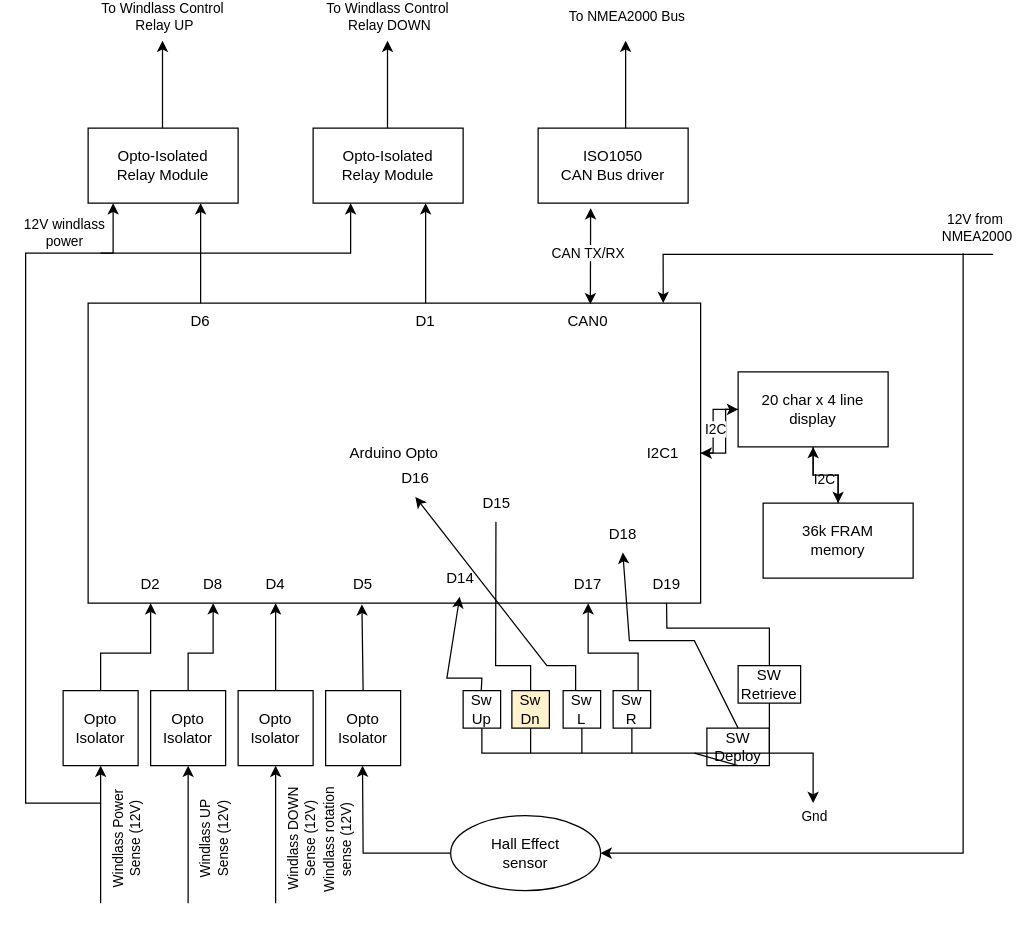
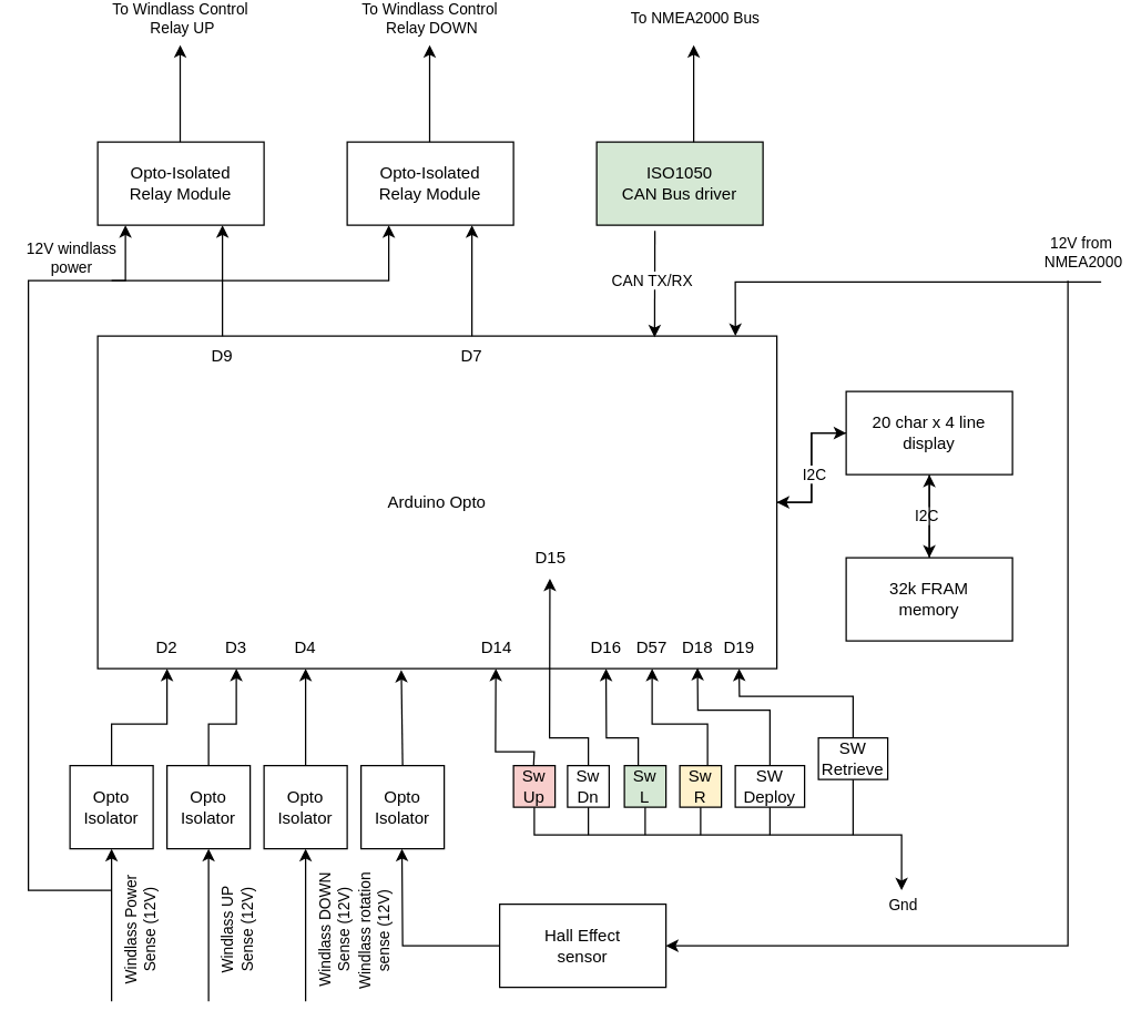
- <mxCell id="4" value="&lt;div&gt;ISO1050&lt;br&gt;&lt;/div&gt;&lt;div&gt;CAN Bus driver&lt;/div&gt;" style="rounded=0;whiteSpace=wrap;html=1;" parent="1" vertex="1"><mxGeometry x="430" y="90" width="120" height="60" as="geometry" /></mxCell>
+ <mxCell id="4" value="&lt;div&gt;ISO1050&lt;br&gt;&lt;/div&gt;&lt;div&gt;CAN Bus driver&lt;/div&gt;" style="rounded=0;whiteSpace=wrap;html=1;fillColor=#d5e8d4;" parent="1" vertex="1"><mxGeometry x="430" y="90" width="120" height="60" as="geometry" /></mxCell>
- <mxCell id="33" value="" style="endArrow=classic;startArrow=classic;html=1;rounded=0;entryX=0.35;entryY=1.067;entryDx=0;entryDy=0;entryPerimeter=0;exitX=0.82;exitY=0.004;exitDx=0;exitDy=0;exitPerimeter=0;" parent="1" source="3" target="4" edge="1"><mxGeometry width="50" height="50" relative="1" as="geometry"><mxPoint x="480" y="480" as="sourcePoint" /><mxPoint x="530" y="430" as="targetPoint" /></mxGeometry></mxCell>
+ <mxCell id="33" value="" style="endArrow=none;startArrow=classic;html=1;rounded=0;entryX=0.35;entryY=1.067;entryDx=0;entryDy=0;entryPerimeter=0;exitX=0.82;exitY=0.004;exitDx=0;exitDy=0;exitPerimeter=0;" parent="1" source="3" target="4" edge="1"><mxGeometry width="50" height="50" relative="1" as="geometry"><mxPoint x="480" y="480" as="sourcePoint" /><mxPoint x="530" y="430" as="targetPoint" /></mxGeometry></mxCell>
- <mxCell id="47" value="D6" style="text;html=1;align=center;verticalAlign=middle;whiteSpace=wrap;rounded=0;" parent="1" vertex="1"><mxGeometry x="130" y="230" width="60" height="30" as="geometry" /></mxCell>
+ <mxCell id="47" value="D9" style="text;html=1;align=center;verticalAlign=middle;whiteSpace=wrap;rounded=0;" parent="1" vertex="1"><mxGeometry x="130" y="230" width="60" height="30" as="geometry" /></mxCell>
- <mxCell id="48" value="D1" style="text;html=1;align=center;verticalAlign=middle;whiteSpace=wrap;rounded=0;" parent="1" vertex="1"><mxGeometry x="310" y="230" width="60" height="30" as="geometry" /></mxCell>
+ <mxCell id="48" value="D7" style="text;html=1;align=center;verticalAlign=middle;whiteSpace=wrap;rounded=0;" parent="1" vertex="1"><mxGeometry x="310" y="230" width="60" height="30" as="geometry" /></mxCell>
- <mxCell id="49" value="CAN0" style="text;html=1;align=center;verticalAlign=middle;whiteSpace=wrap;rounded=0;" parent="1" vertex="1"><mxGeometry x="440" y="230" width="60" height="30" as="geometry" /></mxCell>
- <mxCell id="28" value="20 char x 4 line display" style="rounded=0;whiteSpace=wrap;html=1;" parent="1" vertex="1"><mxGeometry x="590" y="285" width="120" height="60" as="geometry" /></mxCell>
+ <mxCell id="28" value="20 char x 4 line display" style="rounded=0;whiteSpace=wrap;html=1;" parent="1" vertex="1"><mxGeometry x="610" y="270" width="120" height="60" as="geometry" /></mxCell>
- <mxCell id="50" value="&lt;div&gt;I2C1&lt;/div&gt;" style="text;html=1;align=center;verticalAlign=middle;whiteSpace=wrap;rounded=0;" parent="1" vertex="1"><mxGeometry x="500" y="335" width="60" height="30" as="geometry" /></mxCell>
- <mxCell id="67" value="D16" style="text;html=1;align=center;verticalAlign=middle;whiteSpace=wrap;rounded=0;" parent="1" vertex="1"><mxGeometry x="319" y="355" width="25.5" height="30" as="geometry" /></mxCell>
+ <mxCell id="67" value="D16" style="text;html=1;align=center;verticalAlign=middle;whiteSpace=wrap;rounded=0;" parent="1" vertex="1"><mxGeometry x="424" y="440" width="25.5" height="30" as="geometry" /></mxCell>
- <mxCell id="66" value="" style="endArrow=none;html=1;rounded=0;exitX=0.5;exitY=0;exitDx=0;exitDy=0;entryX=0.5;entryY=1;entryDx=0;entryDy=0;" parent="1" source="57" target="65" edge="1"><mxGeometry width="50" height="50" relative="1" as="geometry"><mxPoint x="440" y="520" as="sourcePoint" /><mxPoint x="436" y="470" as="targetPoint" /><Array as="points"><mxPoint x="424" y="520" /><mxPoint x="396" y="520" /></Array></mxGeometry></mxCell>
+ <mxCell id="66" value="" style="endArrow=classic;html=1;rounded=0;exitX=0.5;exitY=0;exitDx=0;exitDy=0;entryX=0.5;entryY=1;entryDx=0;entryDy=0;" parent="1" source="57" target="65" edge="1"><mxGeometry width="50" height="50" relative="1" as="geometry"><mxPoint x="440" y="520" as="sourcePoint" /><mxPoint x="436" y="470" as="targetPoint" /><Array as="points"><mxPoint x="424" y="520" /><mxPoint x="396" y="520" /></Array></mxGeometry></mxCell>
- <mxCell id="69" value="D18" style="text;html=1;align=center;verticalAlign=middle;whiteSpace=wrap;rounded=0;" parent="1" vertex="1"><mxGeometry x="485" y="399.5" width="25.5" height="30" as="geometry" /></mxCell>
+ <mxCell id="69" value="D18" style="text;html=1;align=center;verticalAlign=middle;whiteSpace=wrap;rounded=0;" parent="1" vertex="1"><mxGeometry x="490" y="439.5" width="25.5" height="30" as="geometry" /></mxCell>
- <mxCell id="30" value="&lt;div&gt;36k FRAM&lt;/div&gt;&lt;div&gt;memory&lt;/div&gt;" style="rounded=0;whiteSpace=wrap;html=1;" parent="1" vertex="1"><mxGeometry x="610" y="390" width="120" height="60" as="geometry" /></mxCell>
+ <mxCell id="30" value="&lt;div&gt;32k FRAM&lt;/div&gt;&lt;div&gt;memory&lt;/div&gt;" style="rounded=0;whiteSpace=wrap;html=1;" parent="1" vertex="1"><mxGeometry x="610" y="390" width="120" height="60" as="geometry" /></mxCell>
- <mxCell id="62" value="D14" style="text;html=1;align=center;verticalAlign=middle;whiteSpace=wrap;rounded=0;" parent="1" vertex="1"><mxGeometry x="354.5" y="435" width="25.5" height="30" as="geometry" /></mxCell>
+ <mxCell id="62" value="D14" style="text;html=1;align=center;verticalAlign=middle;whiteSpace=wrap;rounded=0;" parent="1" vertex="1"><mxGeometry x="344.5" y="440" width="25.5" height="30" as="geometry" /></mxCell>
- <mxCell id="46" value="D8" style="text;html=1;align=center;verticalAlign=middle;whiteSpace=wrap;rounded=0;" parent="1" vertex="1"><mxGeometry x="140" y="440" width="60" height="30" as="geometry" /></mxCell>
+ <mxCell id="46" value="D3" style="text;html=1;align=center;verticalAlign=middle;whiteSpace=wrap;rounded=0;" parent="1" vertex="1"><mxGeometry x="140" y="440" width="60" height="30" as="geometry" /></mxCell>
- <mxCell id="44" value="D5" style="text;html=1;align=center;verticalAlign=middle;whiteSpace=wrap;rounded=0;" parent="1" vertex="1"><mxGeometry x="260" y="440" width="60" height="30" as="geometry" /></mxCell>
- <mxCell id="68" value="D17" style="text;html=1;align=center;verticalAlign=middle;whiteSpace=wrap;rounded=0;" parent="1" vertex="1"><mxGeometry x="457.25" y="440" width="25.5" height="30" as="geometry" /></mxCell>
+ <mxCell id="68" value="D57" style="text;html=1;align=center;verticalAlign=middle;whiteSpace=wrap;rounded=0;" parent="1" vertex="1"><mxGeometry x="457.25" y="440" width="25.5" height="30" as="geometry" /></mxCell>
- <mxCell id="71" value="" style="endArrow=none;html=1;rounded=0;entryX=0.5;entryY=1;entryDx=0;entryDy=0;exitX=0.5;exitY=0;exitDx=0;exitDy=0;" parent="1" source="61" target="70" edge="1"><mxGeometry width="50" height="50" relative="1" as="geometry"><mxPoint x="700" y="480" as="sourcePoint" /><mxPoint x="750" y="430" as="targetPoint" /><Array as="points"><mxPoint x="615" y="490" /><mxPoint x="533" y="490" /></Array></mxGeometry></mxCell>
+ <mxCell id="71" value="" style="endArrow=classic;html=1;rounded=0;entryX=0.5;entryY=1;entryDx=0;entryDy=0;exitX=0.5;exitY=0;exitDx=0;exitDy=0;" parent="1" source="61" target="70" edge="1"><mxGeometry width="50" height="50" relative="1" as="geometry"><mxPoint x="700" y="480" as="sourcePoint" /><mxPoint x="750" y="430" as="targetPoint" /><Array as="points"><mxPoint x="615" y="490" /><mxPoint x="533" y="490" /></Array></mxGeometry></mxCell>
- <mxCell id="56" value="&lt;div&gt;Sw&lt;/div&gt;&lt;div&gt;Up&lt;br&gt;&lt;/div&gt;" style="rounded=0;whiteSpace=wrap;html=1;" parent="1" vertex="1"><mxGeometry x="370" y="540" width="30" height="30" as="geometry" /></mxCell>
+ <mxCell id="56" value="&lt;div&gt;Sw&lt;/div&gt;&lt;div&gt;Up&lt;br&gt;&lt;/div&gt;" style="rounded=0;whiteSpace=wrap;html=1;fillColor=#f8cecc;" parent="1" vertex="1"><mxGeometry x="370" y="540" width="30" height="30" as="geometry" /></mxCell>
- <mxCell id="57" value="&lt;div&gt;Sw&lt;/div&gt;&lt;div&gt;Dn&lt;br&gt;&lt;/div&gt;" style="rounded=0;whiteSpace=wrap;html=1;fillColor=#fff2cc;" parent="1" vertex="1"><mxGeometry x="409" y="540" width="30" height="30" as="geometry" /></mxCell>
+ <mxCell id="57" value="&lt;div&gt;Sw&lt;/div&gt;&lt;div&gt;Dn&lt;br&gt;&lt;/div&gt;" style="rounded=0;whiteSpace=wrap;html=1;" parent="1" vertex="1"><mxGeometry x="409" y="540" width="30" height="30" as="geometry" /></mxCell>
- <mxCell id="58" value="&lt;div&gt;Sw&lt;/div&gt;&lt;div&gt;L&lt;br&gt;&lt;/div&gt;" style="rounded=0;whiteSpace=wrap;html=1;" parent="1" vertex="1"><mxGeometry x="450" y="540" width="30" height="30" as="geometry" /></mxCell>
+ <mxCell id="58" value="&lt;div&gt;Sw&lt;/div&gt;&lt;div&gt;L&lt;br&gt;&lt;/div&gt;" style="rounded=0;whiteSpace=wrap;html=1;fillColor=#d5e8d4;" parent="1" vertex="1"><mxGeometry x="450" y="540" width="30" height="30" as="geometry" /></mxCell>
- <mxCell id="59" value="Sw R" style="rounded=0;whiteSpace=wrap;html=1;" parent="1" vertex="1"><mxGeometry x="490" y="540" width="30" height="30" as="geometry" /></mxCell>
+ <mxCell id="59" value="Sw R" style="rounded=0;whiteSpace=wrap;html=1;fillColor=#fff2cc;" parent="1" vertex="1"><mxGeometry x="490" y="540" width="30" height="30" as="geometry" /></mxCell>
- <mxCell id="60" value="&lt;div&gt;SW&lt;/div&gt;&lt;div&gt;Deploy&lt;br&gt;&lt;/div&gt;" style="rounded=0;whiteSpace=wrap;html=1;" parent="1" vertex="1"><mxGeometry x="565" y="570" width="50" height="30" as="geometry" /></mxCell>
+ <mxCell id="60" value="&lt;div&gt;SW&lt;/div&gt;&lt;div&gt;Deploy&lt;br&gt;&lt;/div&gt;" style="rounded=0;whiteSpace=wrap;html=1;" parent="1" vertex="1"><mxGeometry x="530" y="540" width="50" height="30" as="geometry" /></mxCell>
- <mxCell id="42" value="&lt;div&gt;Hall Effect&lt;/div&gt;&lt;div&gt;sensor&lt;br&gt;&lt;/div&gt;" style="ellipse;whiteSpace=wrap;html=1;" parent="1" vertex="1"><mxGeometry x="360" y="640" width="120" height="60" as="geometry" /></mxCell>
+ <mxCell id="42" value="&lt;div&gt;Hall Effect&lt;/div&gt;&lt;div&gt;sensor&lt;br&gt;&lt;/div&gt;" style="rounded=0;whiteSpace=wrap;html=1;" parent="1" vertex="1"><mxGeometry x="360" y="640" width="120" height="60" as="geometry" /></mxCell>
